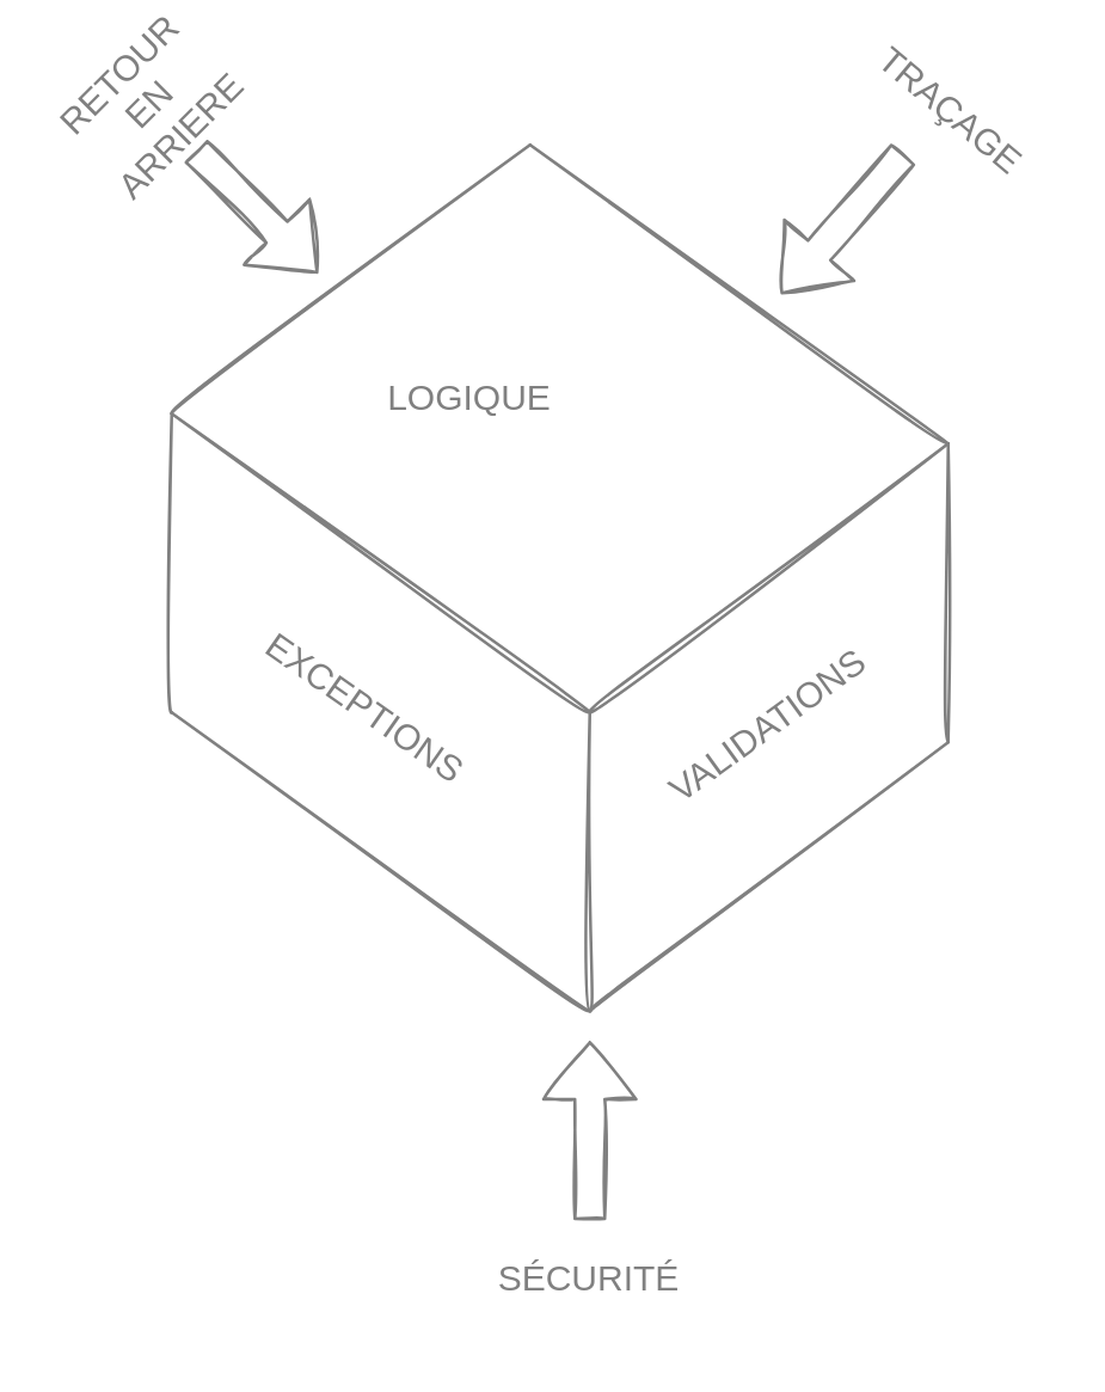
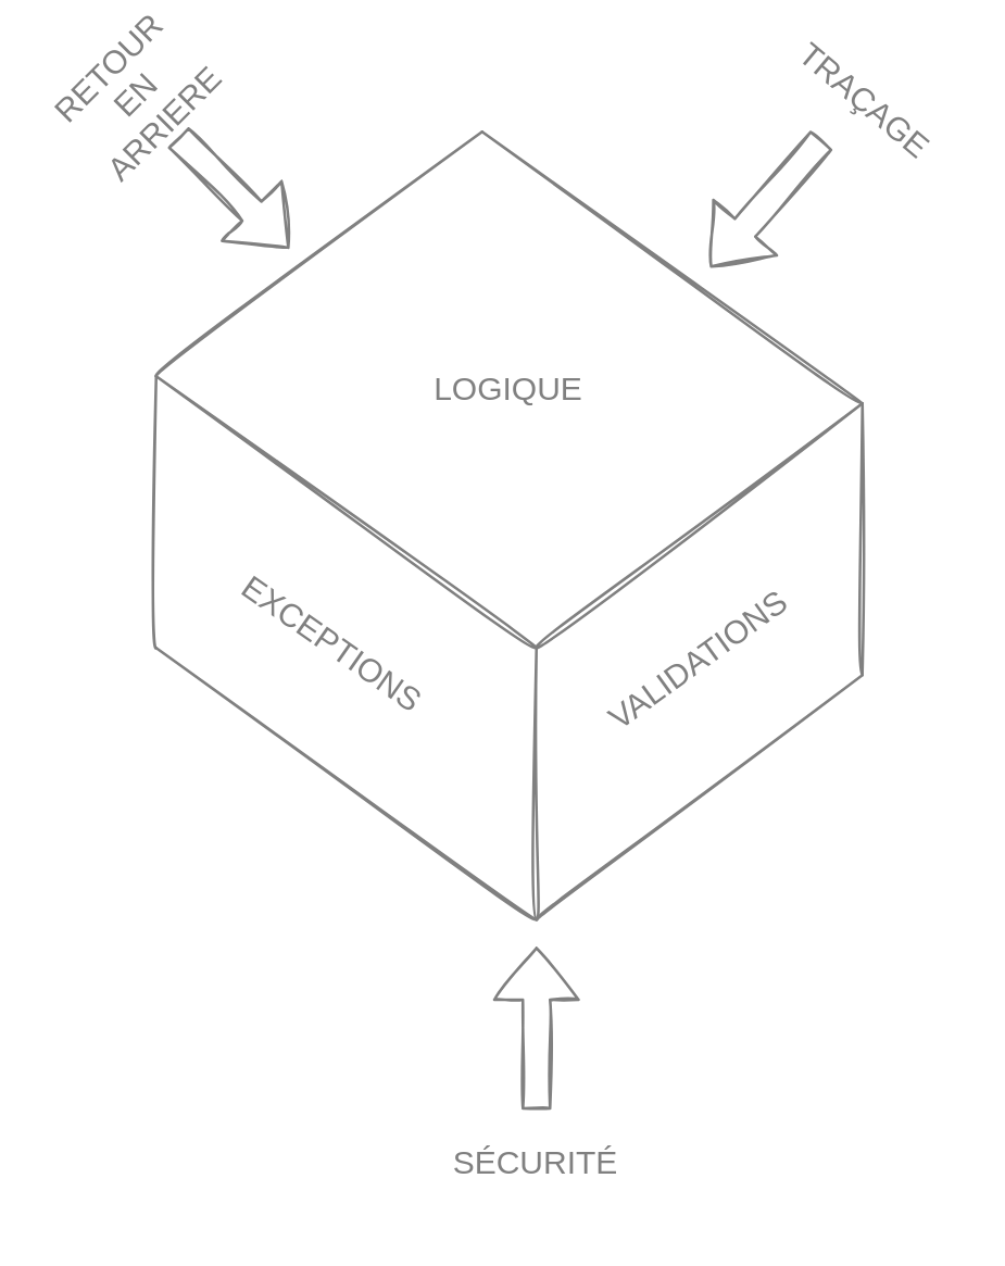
- <mxCell id="11" value="LOGIQUE" style="text;html=1;strokeColor=none;fillColor=none;align=center;verticalAlign=middle;whiteSpace=wrap;rounded=0;sketch=1;fontColor=#808080;" parent="1" vertex="1"><mxGeometry x="127" y="118" width="60" height="30" as="geometry" /></mxCell>
+ <mxCell id="11" value="LOGIQUE" style="text;html=1;strokeColor=none;fillColor=none;align=center;verticalAlign=middle;whiteSpace=wrap;rounded=0;sketch=1;fontColor=#808080;" parent="1" vertex="1"><mxGeometry x="157" y="128" width="60" height="30" as="geometry" /></mxCell>
